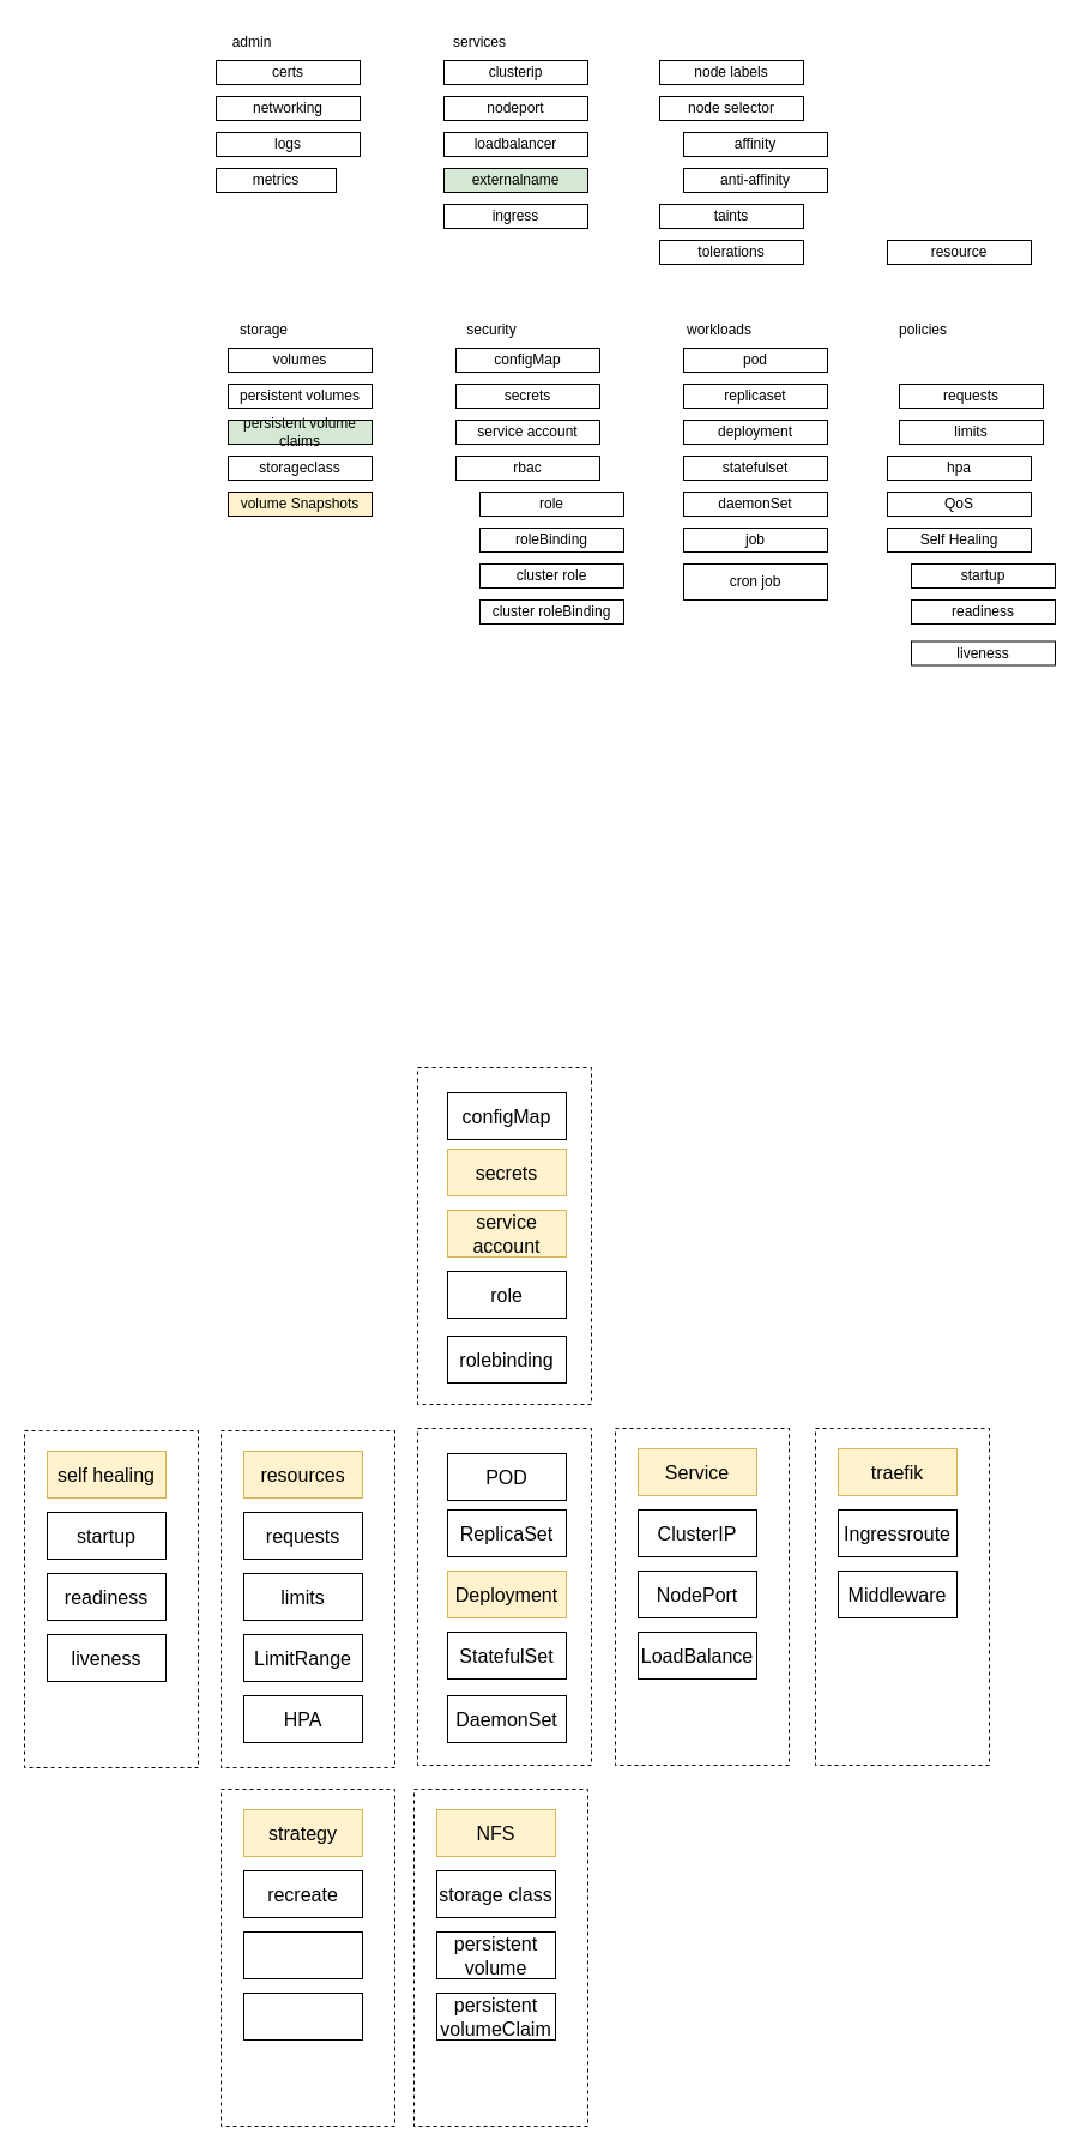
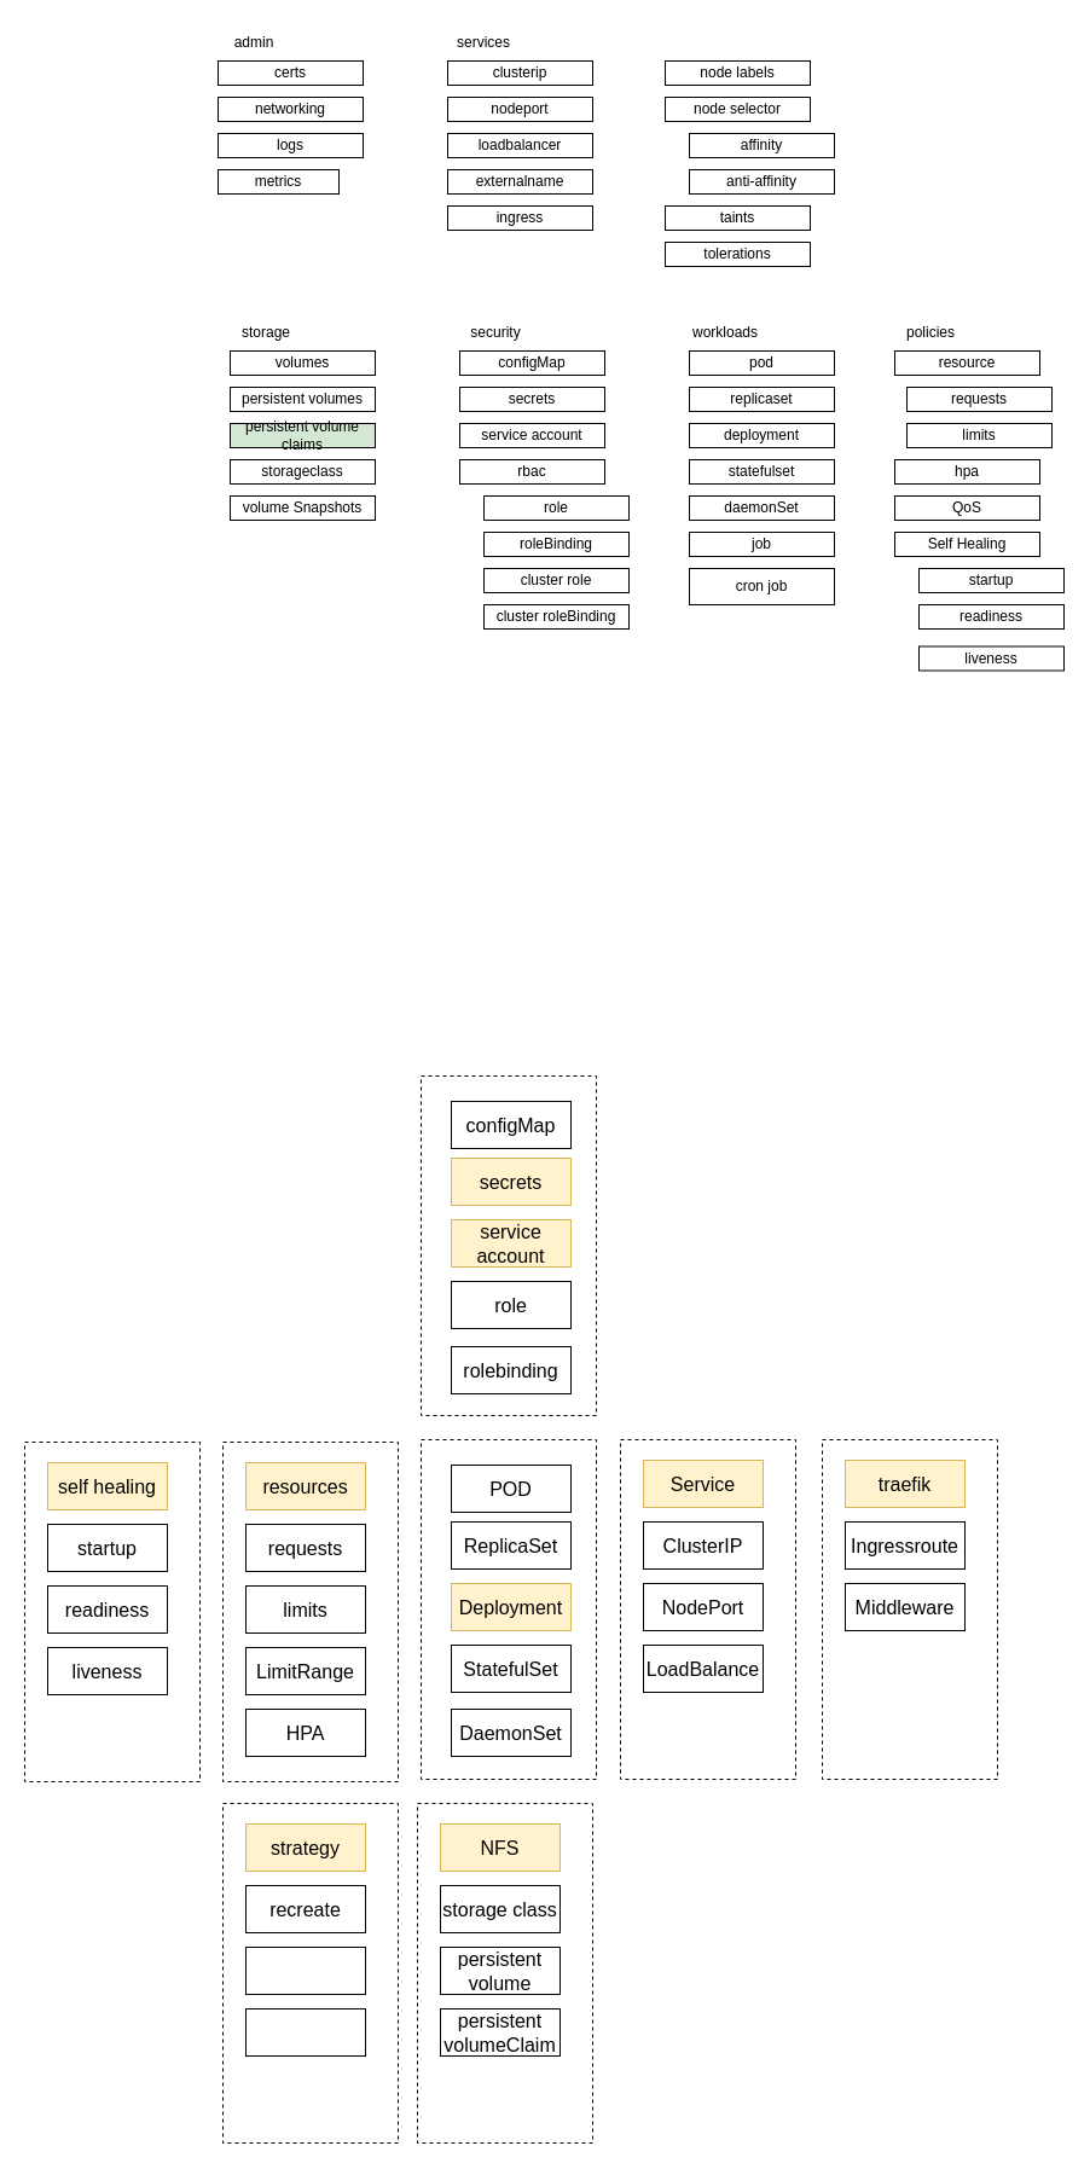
- <mxCell id="9" value="externalname" style="rounded=0;whiteSpace=wrap;html=1;fillColor=#d5e8d4;" parent="1" vertex="1"><mxGeometry x="370" y="140" width="120" height="20" as="geometry" /></mxCell>
+ <mxCell id="9" value="externalname" style="rounded=0;whiteSpace=wrap;html=1;" parent="1" vertex="1"><mxGeometry x="370" y="140" width="120" height="20" as="geometry" /></mxCell>
- <mxCell id="42" value="resource" style="rounded=0;whiteSpace=wrap;html=1;" parent="1" vertex="1"><mxGeometry x="740" y="200" width="120" height="20" as="geometry" /></mxCell>
+ <mxCell id="42" value="resource" style="rounded=0;whiteSpace=wrap;html=1;" parent="1" vertex="1"><mxGeometry x="740" y="290" width="120" height="20" as="geometry" /></mxCell>
- <mxCell id="51" value="volume Snapshots" style="rounded=0;whiteSpace=wrap;html=1;fillColor=#fff2cc;" parent="1" vertex="1"><mxGeometry x="190" y="410" width="120" height="20" as="geometry" /></mxCell>
+ <mxCell id="51" value="volume Snapshots" style="rounded=0;whiteSpace=wrap;html=1;" parent="1" vertex="1"><mxGeometry x="190" y="410" width="120" height="20" as="geometry" /></mxCell>
